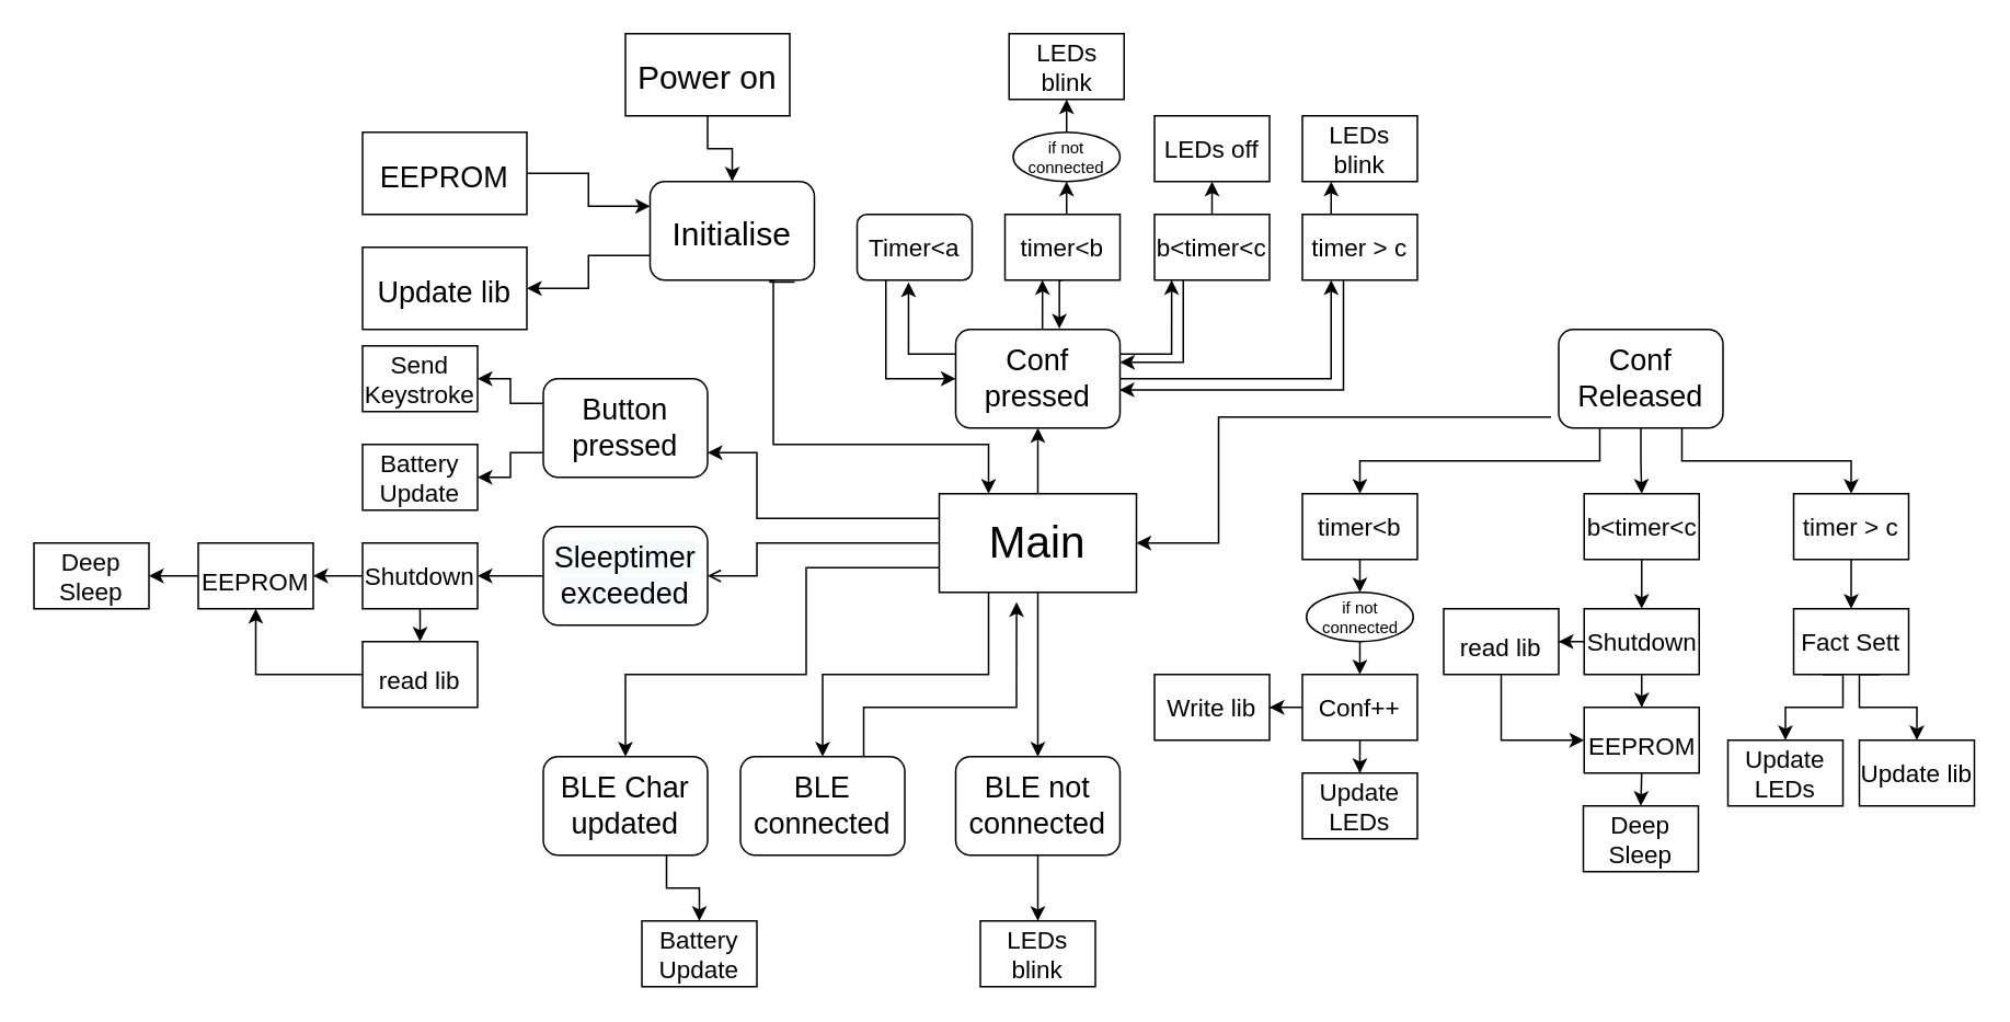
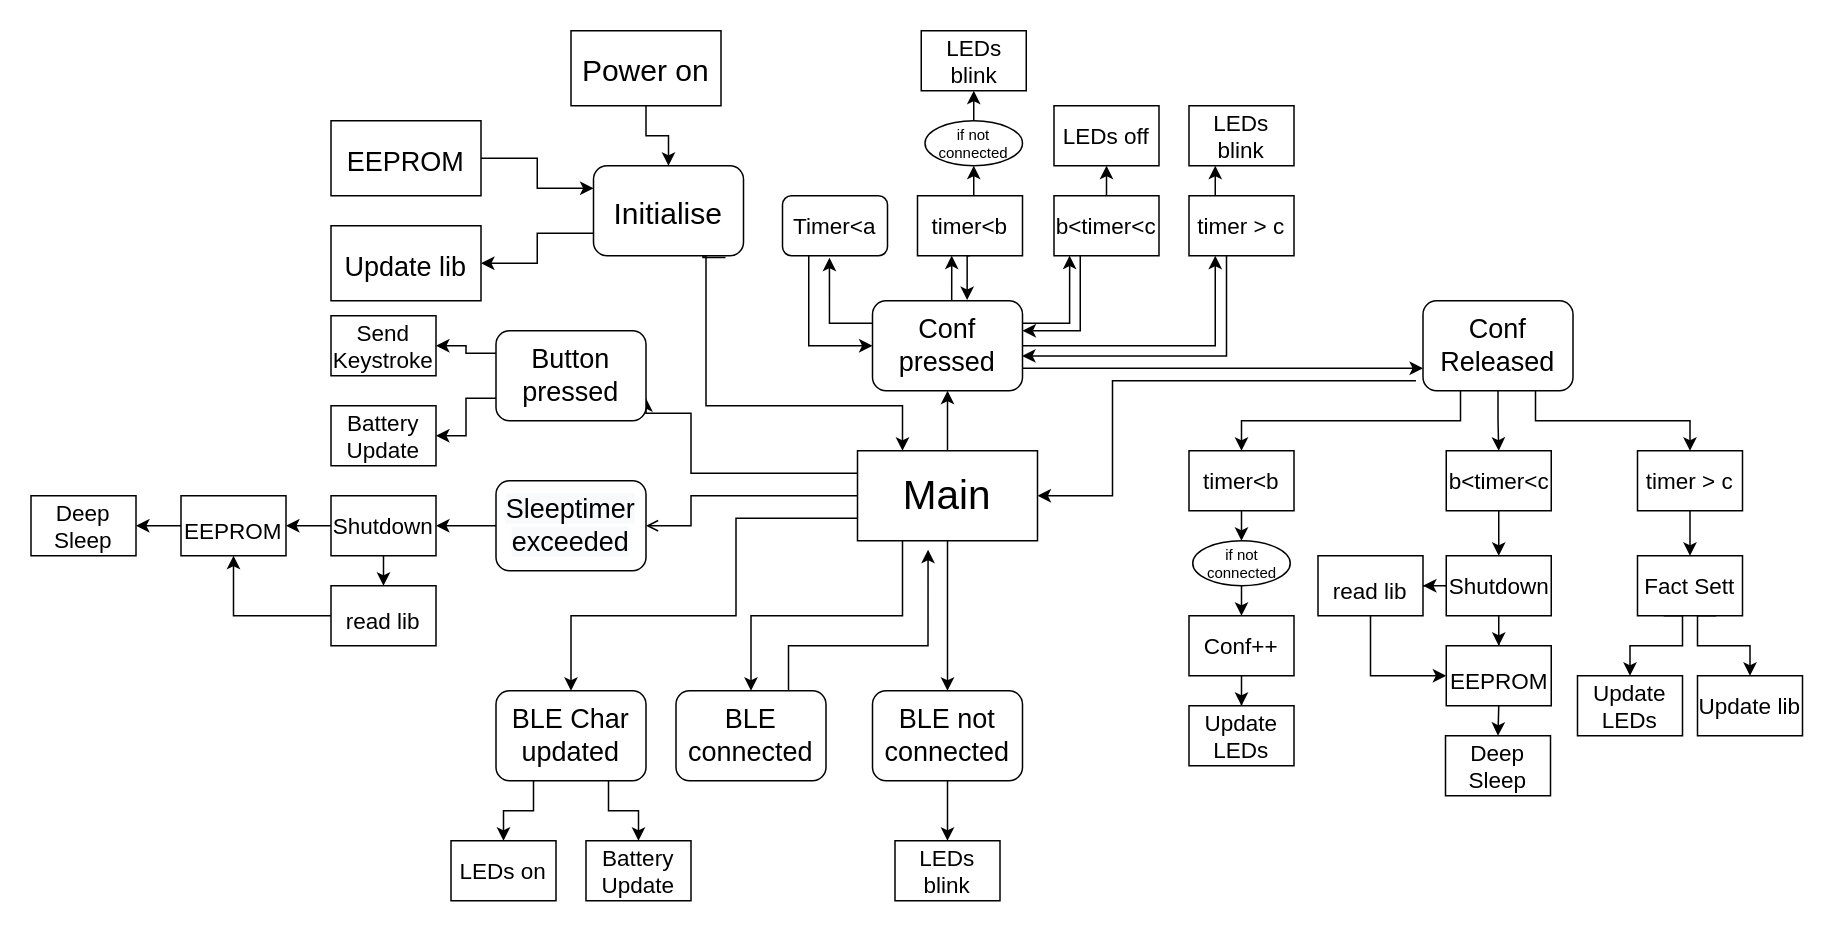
+ <mxCell id="18" value="" style="edgeStyle=orthogonalEdgeStyle;rounded=0;orthogonalLoop=1;jettySize=auto;html=1;fontSize=15;" parent="1" source="22" target="37" edge="1"><mxGeometry relative="1" as="geometry"><Array as="points"><mxPoint x="721" y="245" /><mxPoint x="721" y="245" /></Array></mxGeometry></mxCell>
- <mxCell id="89" value="&lt;font style=&quot;font-size: 18px&quot;&gt;Button&lt;br&gt;pressed&lt;/font&gt;" style="rounded=1;whiteSpace=wrap;html=1;fontSize=18;" parent="1" vertex="1"><mxGeometry x="330" y="230" width="100" height="60" as="geometry" /></mxCell>
+ <mxCell id="89" value="&lt;font style=&quot;font-size: 18px&quot;&gt;Button&lt;br&gt;pressed&lt;/font&gt;" style="rounded=1;whiteSpace=wrap;html=1;fontSize=18;" parent="1" vertex="1"><mxGeometry x="330" y="220" width="100" height="60" as="geometry" /></mxCell>
- <mxCell id="61" value="&lt;span style=&quot;font-size: 15px&quot;&gt;Write lib&lt;/span&gt;" style="rounded=0;whiteSpace=wrap;html=1;fontSize=10;" parent="1" vertex="1"><mxGeometry x="702" y="410" width="70" height="40" as="geometry" /></mxCell>
- <mxCell id="56" value="" style="edgeStyle=orthogonalEdgeStyle;rounded=0;orthogonalLoop=1;jettySize=auto;html=1;fontSize=15;" parent="1" source="58" target="61" edge="1"><mxGeometry relative="1" as="geometry" /></mxCell>
+ <mxCell id="68" style="edgeStyle=orthogonalEdgeStyle;rounded=0;orthogonalLoop=1;jettySize=auto;html=1;exitX=0.25;exitY=1;exitDx=0;exitDy=0;entryX=0.5;entryY=0;entryDx=0;entryDy=0;" edge="1" parent="1" source="70" target="92"><mxGeometry relative="1" as="geometry" /></mxCell>
+ <mxCell id="92" value="&lt;span style=&quot;font-size: 15px&quot;&gt;LEDs on&lt;/span&gt;" style="rounded=0;whiteSpace=wrap;html=1;fontSize=10;" vertex="1" parent="1"><mxGeometry x="300" y="560" width="70" height="40" as="geometry" /></mxCell>
